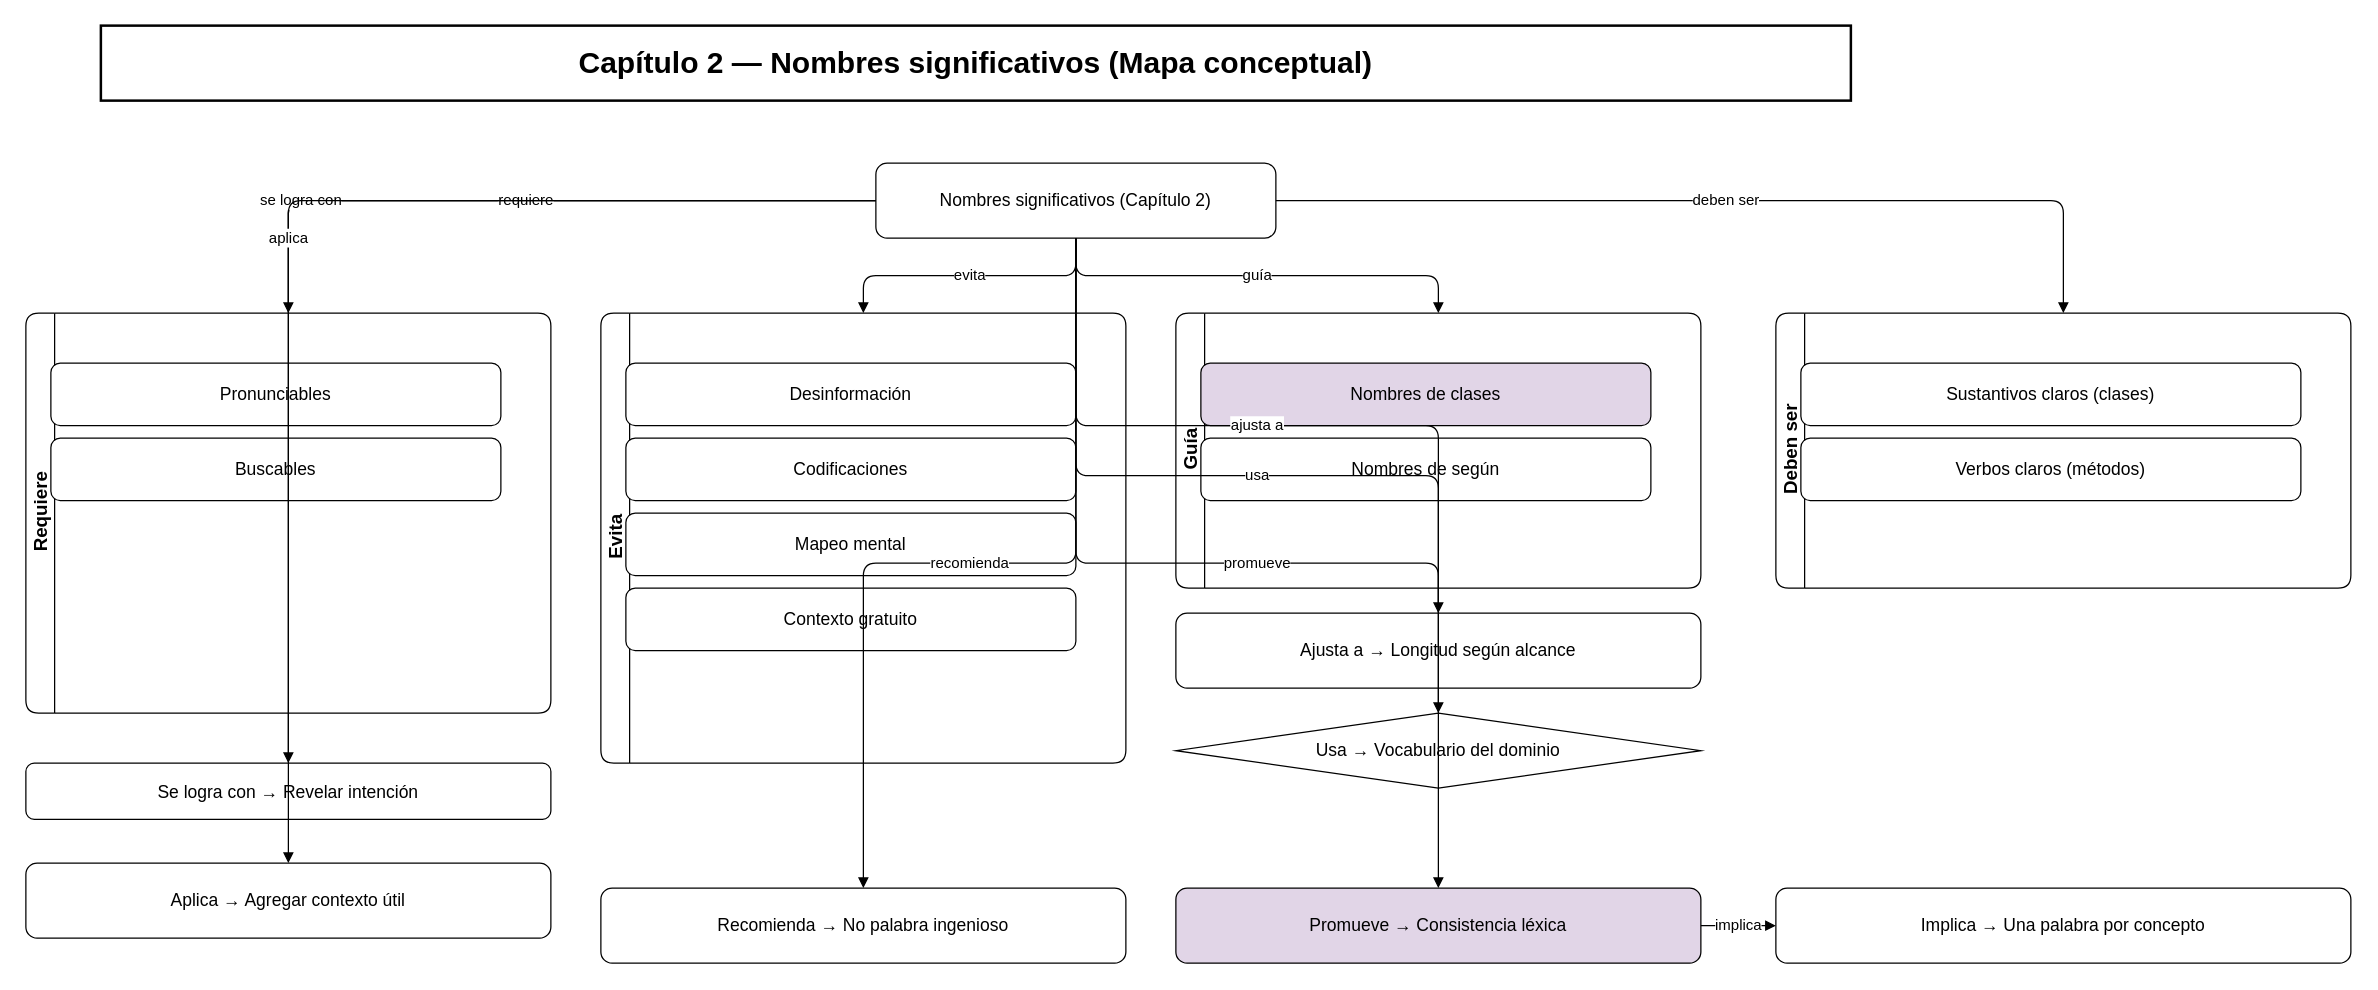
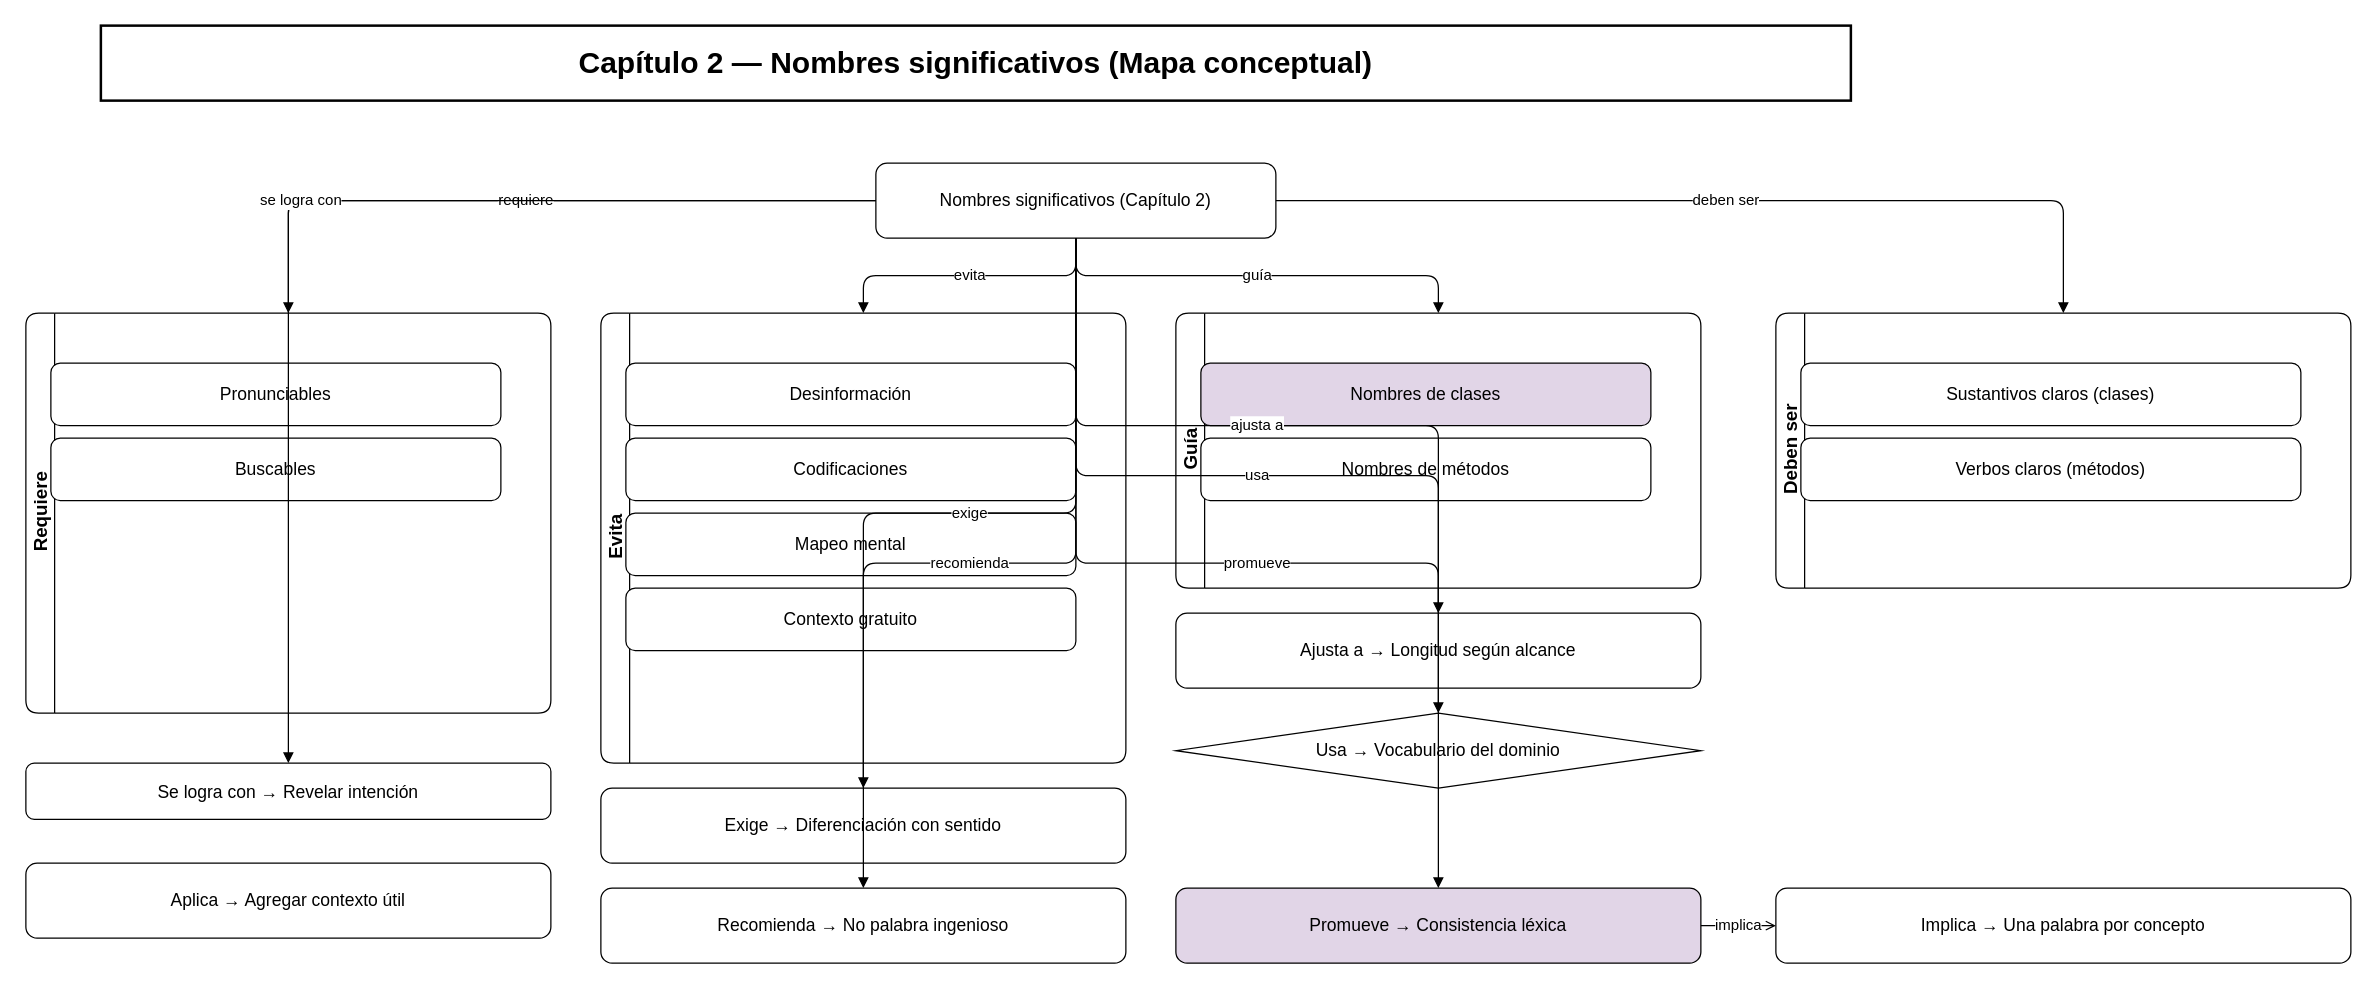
- <mxCell id="15" value="Nombres de según" vertex="1" parent="6" style="rounded=1;whiteSpace=wrap;html=1;fontSize=14;"><mxGeometry x="20" y="100" width="360" height="50" as="geometry" /></mxCell>
+ <mxCell id="15" value="Nombres de métodos" vertex="1" parent="6" style="rounded=1;whiteSpace=wrap;html=1;fontSize=14;"><mxGeometry x="20" y="100" width="360" height="50" as="geometry" /></mxCell>
+ <mxCell id="31" value="exige" style="edgeStyle=orthogonalEdgeStyle;rounded=1;endArrow=block;endFill=1;html=1;fontSize=12;" edge="1" parent="1" source="3" target="19"><mxGeometry relative="1" as="geometry" /></mxCell>
- <mxCell id="35" value="aplica" style="edgeStyle=orthogonalEdgeStyle;rounded=1;endArrow=block;endFill=1;html=1;fontSize=12;" edge="1" parent="1" source="3" target="23"><mxGeometry relative="1" as="geometry" /></mxCell>
+ <mxCell id="19" value="Exige → Diferenciación con sentido" vertex="1" parent="1" style="rounded=1;whiteSpace=wrap;html=1;fontSize=14;"><mxGeometry x="480" y="630" width="420" height="60" as="geometry" /></mxCell>
- <mxCell id="34" value="implica" style="edgeStyle=orthogonalEdgeStyle;rounded=1;endArrow=block;endFill=1;html=1;fontSize=12;" edge="1" parent="1" source="21" target="22"><mxGeometry relative="1" as="geometry" /></mxCell>
+ <mxCell id="34" value="implica" style="edgeStyle=orthogonalEdgeStyle;rounded=1;endArrow=open;endFill=1;html=1;fontSize=12;" edge="1" parent="1" source="21" target="22"><mxGeometry relative="1" as="geometry" /></mxCell>
